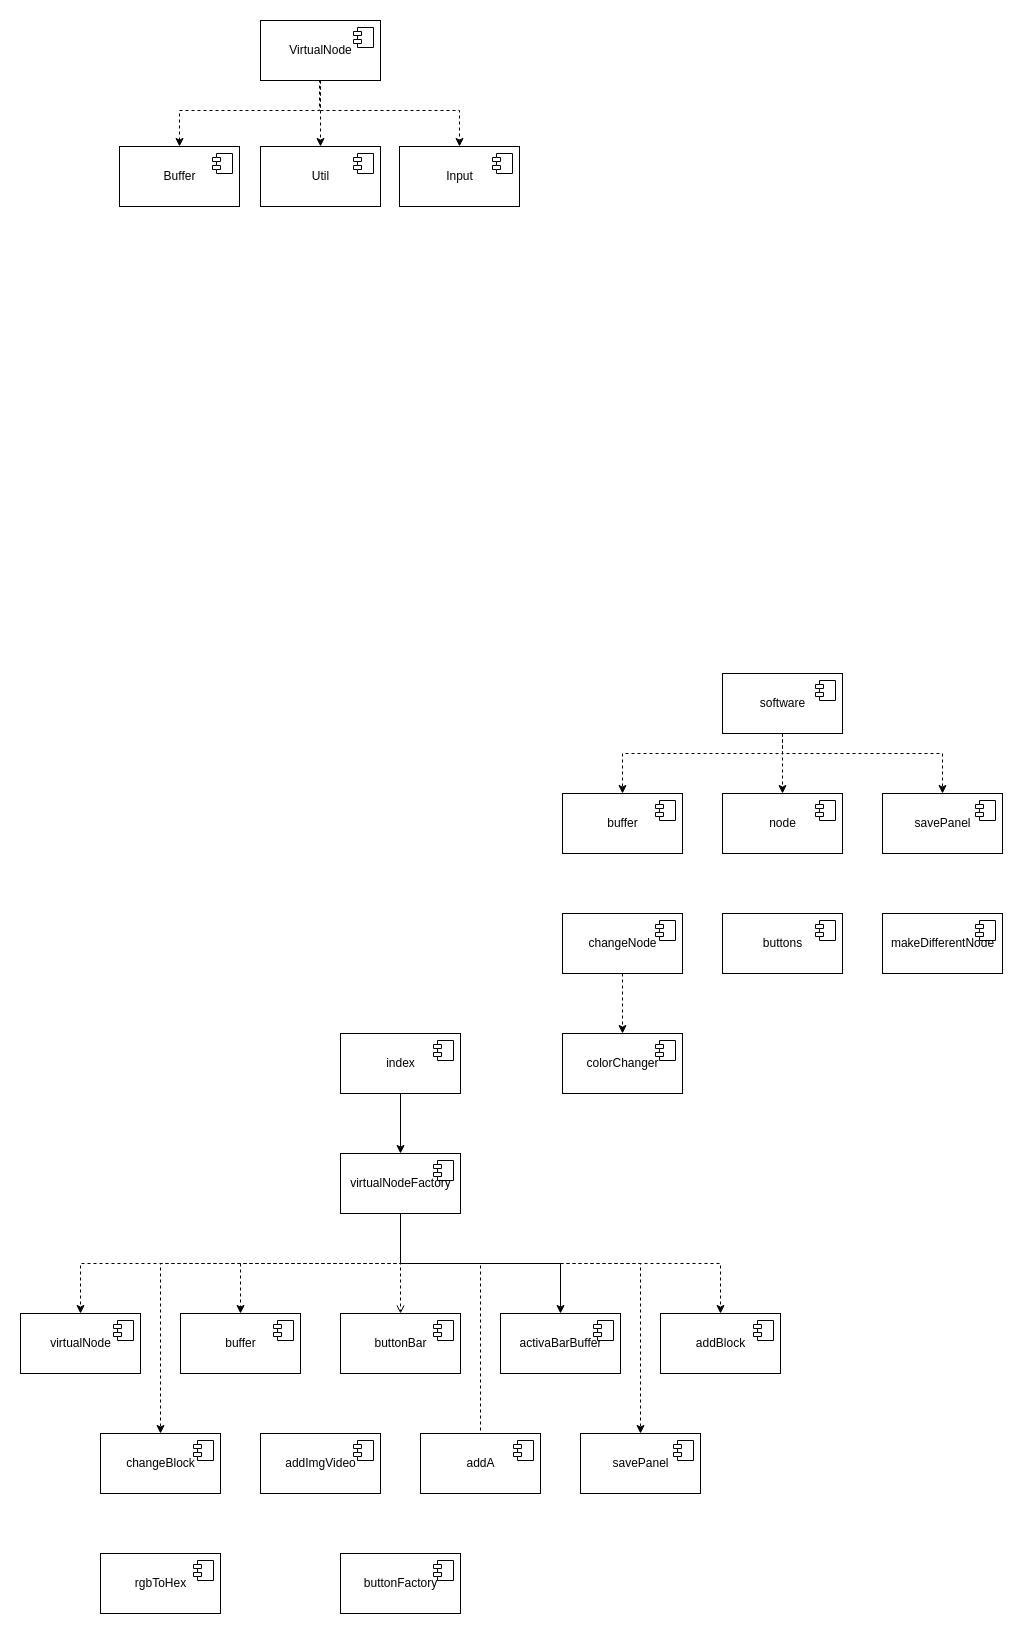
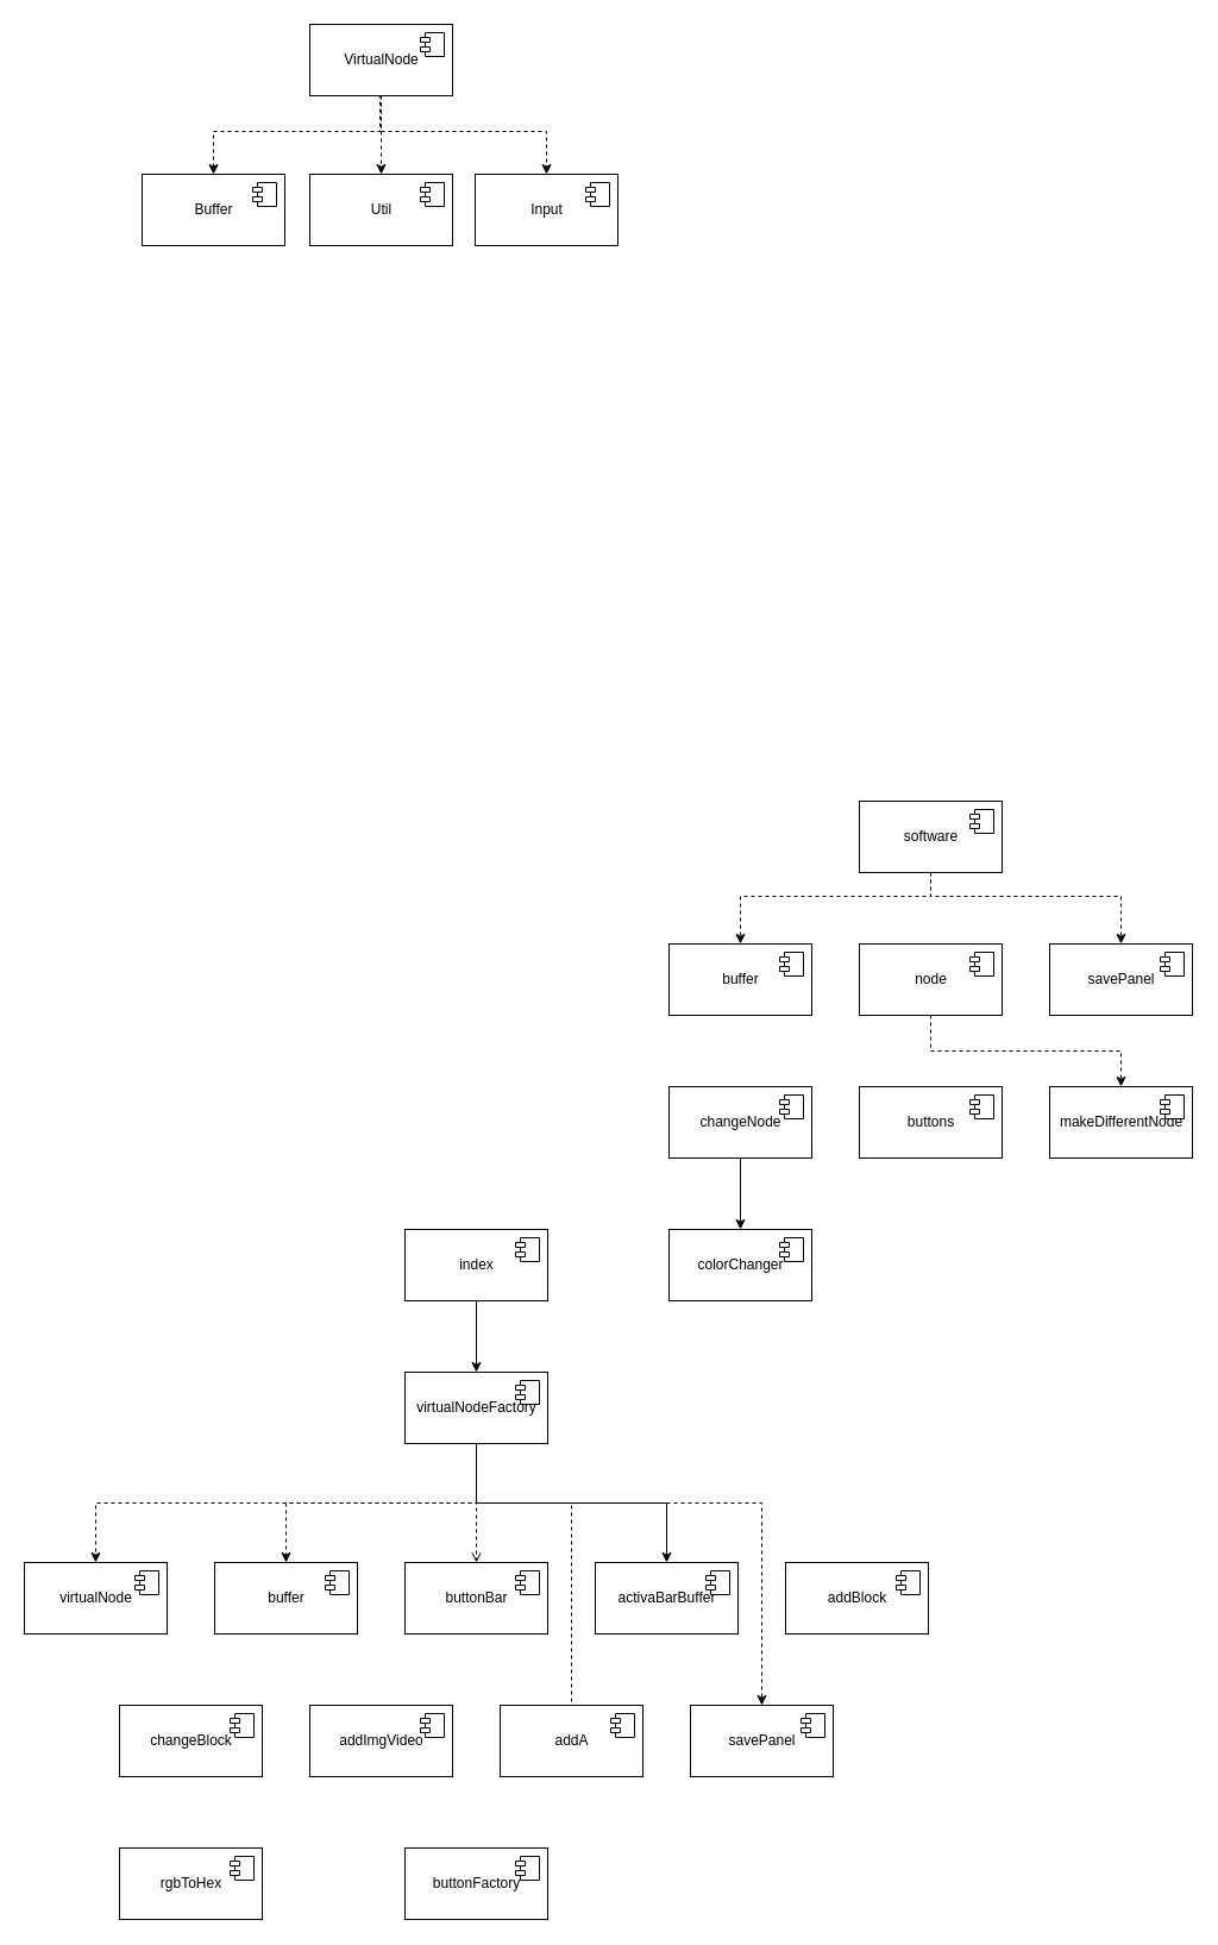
- <mxCell id="49" style="edgeStyle=orthogonalEdgeStyle;rounded=0;orthogonalLoop=1;jettySize=auto;html=1;exitX=0.5;exitY=1;exitDx=0;exitDy=0;entryX=0.5;entryY=0;entryDx=0;entryDy=0;dashed=1;" parent="1" source="52" target="38" edge="1"><mxGeometry relative="1" as="geometry" /></mxCell>
+ <mxCell id="37" style="edgeStyle=orthogonalEdgeStyle;rounded=0;orthogonalLoop=1;jettySize=auto;html=1;exitX=0.5;exitY=1;exitDx=0;exitDy=0;entryX=0.5;entryY=0;entryDx=0;entryDy=0;dashed=1;" parent="1" source="38" target="40" edge="1"><mxGeometry relative="1" as="geometry" /></mxCell>
- <mxCell id="42" style="edgeStyle=orthogonalEdgeStyle;rounded=0;orthogonalLoop=1;jettySize=auto;html=1;exitX=0.5;exitY=1;exitDx=0;exitDy=0;entryX=0.5;entryY=0;entryDx=0;entryDy=0;dashed=1;" parent="1" source="43" target="56" edge="1"><mxGeometry relative="1" as="geometry" /></mxCell>
+ <mxCell id="42" style="edgeStyle=orthogonalEdgeStyle;rounded=0;orthogonalLoop=1;jettySize=auto;html=1;exitX=0.5;exitY=1;exitDx=0;exitDy=0;entryX=0.5;entryY=0;entryDx=0;entryDy=0;dashed=0;" parent="1" source="43" target="56" edge="1"><mxGeometry relative="1" as="geometry" /></mxCell>
- <mxCell id="15" style="edgeStyle=orthogonalEdgeStyle;rounded=0;orthogonalLoop=1;jettySize=auto;html=1;exitX=0.5;exitY=1;exitDx=0;exitDy=0;entryX=0.5;entryY=0;entryDx=0;entryDy=0;dashed=1;" parent="1" source="19" target="29" edge="1"><mxGeometry relative="1" as="geometry" /></mxCell>
- <mxCell id="18" style="edgeStyle=orthogonalEdgeStyle;rounded=0;orthogonalLoop=1;jettySize=auto;html=1;exitX=0.5;exitY=1;exitDx=0;exitDy=0;entryX=0.5;entryY=0;entryDx=0;entryDy=0;dashed=1;" parent="1" source="19" target="27" edge="1"><mxGeometry relative="1" as="geometry"><Array as="points"><mxPoint x="400" y="1263" /><mxPoint x="160" y="1263" /></Array></mxGeometry></mxCell>
